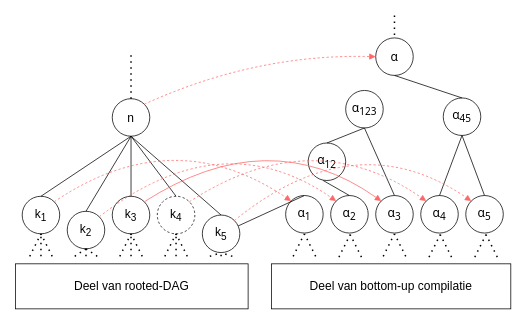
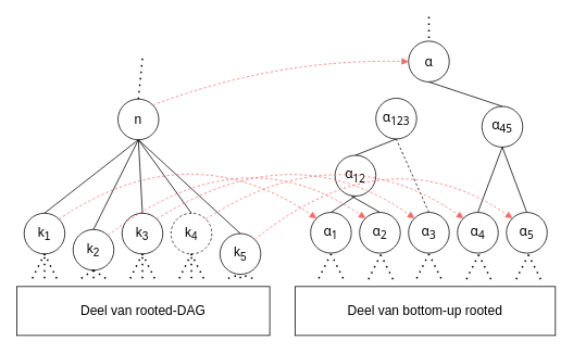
- <mxCell id="5" value="&lt;font style=&quot;font-size: 16px;&quot;&gt;n&lt;/font&gt;" style="ellipse;whiteSpace=wrap;html=1;aspect=fixed;" vertex="1" parent="1"><mxGeometry x="149" y="131" width="50" height="50" as="geometry" /></mxCell>
+ <mxCell id="5" value="&lt;font style=&quot;font-size: 16px;&quot;&gt;n&lt;/font&gt;" style="ellipse;whiteSpace=wrap;html=1;aspect=fixed;" vertex="1" parent="1"><mxGeometry x="144" y="121" width="50" height="50" as="geometry" /></mxCell>
- <mxCell id="28" value="" style="endArrow=none;html=1;rounded=0;exitX=0.5;exitY=0;exitDx=0;exitDy=0;entryX=0.5;entryY=1;entryDx=0;entryDy=0;" edge="1" parent="1" source="12" target="17"><mxGeometry width="50" height="50" relative="1" as="geometry"><mxPoint x="605" y="280" as="sourcePoint" /><mxPoint x="635" y="260" as="targetPoint" /></mxGeometry></mxCell>
+ <mxCell id="28" value="" style="endArrow=none;html=1;rounded=0;exitX=0.5;exitY=0;exitDx=0;exitDy=0;entryX=0.5;entryY=1;entryDx=0;entryDy=0;dashed=1;" edge="1" parent="1" source="12" target="17"><mxGeometry width="50" height="50" relative="1" as="geometry"><mxPoint x="605" y="280" as="sourcePoint" /><mxPoint x="635" y="260" as="targetPoint" /></mxGeometry></mxCell>
- <mxCell id="61" value="" style="endArrow=block;html=1;rounded=0;exitX=1;exitY=0;exitDx=0;exitDy=0;curved=1;strokeColor=#FF6666;startArrow=none;startFill=0;endFill=1;dashed=0;entryX=0;entryY=0;entryDx=0;entryDy=0;" edge="1" parent="1" source="7" target="12"><mxGeometry width="50" height="50" relative="1" as="geometry"><mxPoint x="195" y="268.25" as="sourcePoint" /><mxPoint x="510" y="267.25" as="targetPoint" /><Array as="points"><mxPoint x="357.5" y="161.75" /></Array></mxGeometry></mxCell>
+ <mxCell id="61" value="" style="endArrow=block;html=1;rounded=0;exitX=1;exitY=0;exitDx=0;exitDy=0;curved=1;strokeColor=#FF6666;startArrow=none;startFill=0;endFill=1;dashed=1;entryX=0;entryY=0;entryDx=0;entryDy=0;" edge="1" parent="1" source="7" target="12"><mxGeometry width="50" height="50" relative="1" as="geometry"><mxPoint x="195" y="268.25" as="sourcePoint" /><mxPoint x="510" y="267.25" as="targetPoint" /><Array as="points"><mxPoint x="357.5" y="161.75" /></Array></mxGeometry></mxCell>
- <mxCell id="24" value="" style="endArrow=none;html=1;rounded=0;exitX=0.5;exitY=0;exitDx=0;exitDy=0;" edge="1" parent="1" source="2" target="10"><mxGeometry width="50" height="50" relative="1" as="geometry"><mxPoint x="65" y="250" as="sourcePoint" /><mxPoint x="125" y="170" as="targetPoint" /></mxGeometry></mxCell>
+ <mxCell id="24" value="" style="endArrow=none;html=1;rounded=0;exitX=0.5;exitY=0;exitDx=0;exitDy=0;entryX=0.5;entryY=1;entryDx=0;entryDy=0;" edge="1" parent="1" source="2" target="15"><mxGeometry width="50" height="50" relative="1" as="geometry"><mxPoint x="65" y="250" as="sourcePoint" /><mxPoint x="125" y="170" as="targetPoint" /></mxGeometry></mxCell>
- <mxCell id="3" value="&lt;font style=&quot;font-size: 16px;&quot;&gt;Deel van bottom-up compilatie&lt;/font&gt;" style="rounded=0;whiteSpace=wrap;html=1;" vertex="1" parent="1"><mxGeometry x="361" y="351" width="319" height="60" as="geometry" /></mxCell>
+ <mxCell id="3" value="&lt;font style=&quot;font-size: 16px;&quot;&gt;Deel van bottom-up rooted&lt;/font&gt;" style="rounded=0;whiteSpace=wrap;html=1;" vertex="1" parent="1"><mxGeometry x="361" y="351" width="319" height="60" as="geometry" /></mxCell>
